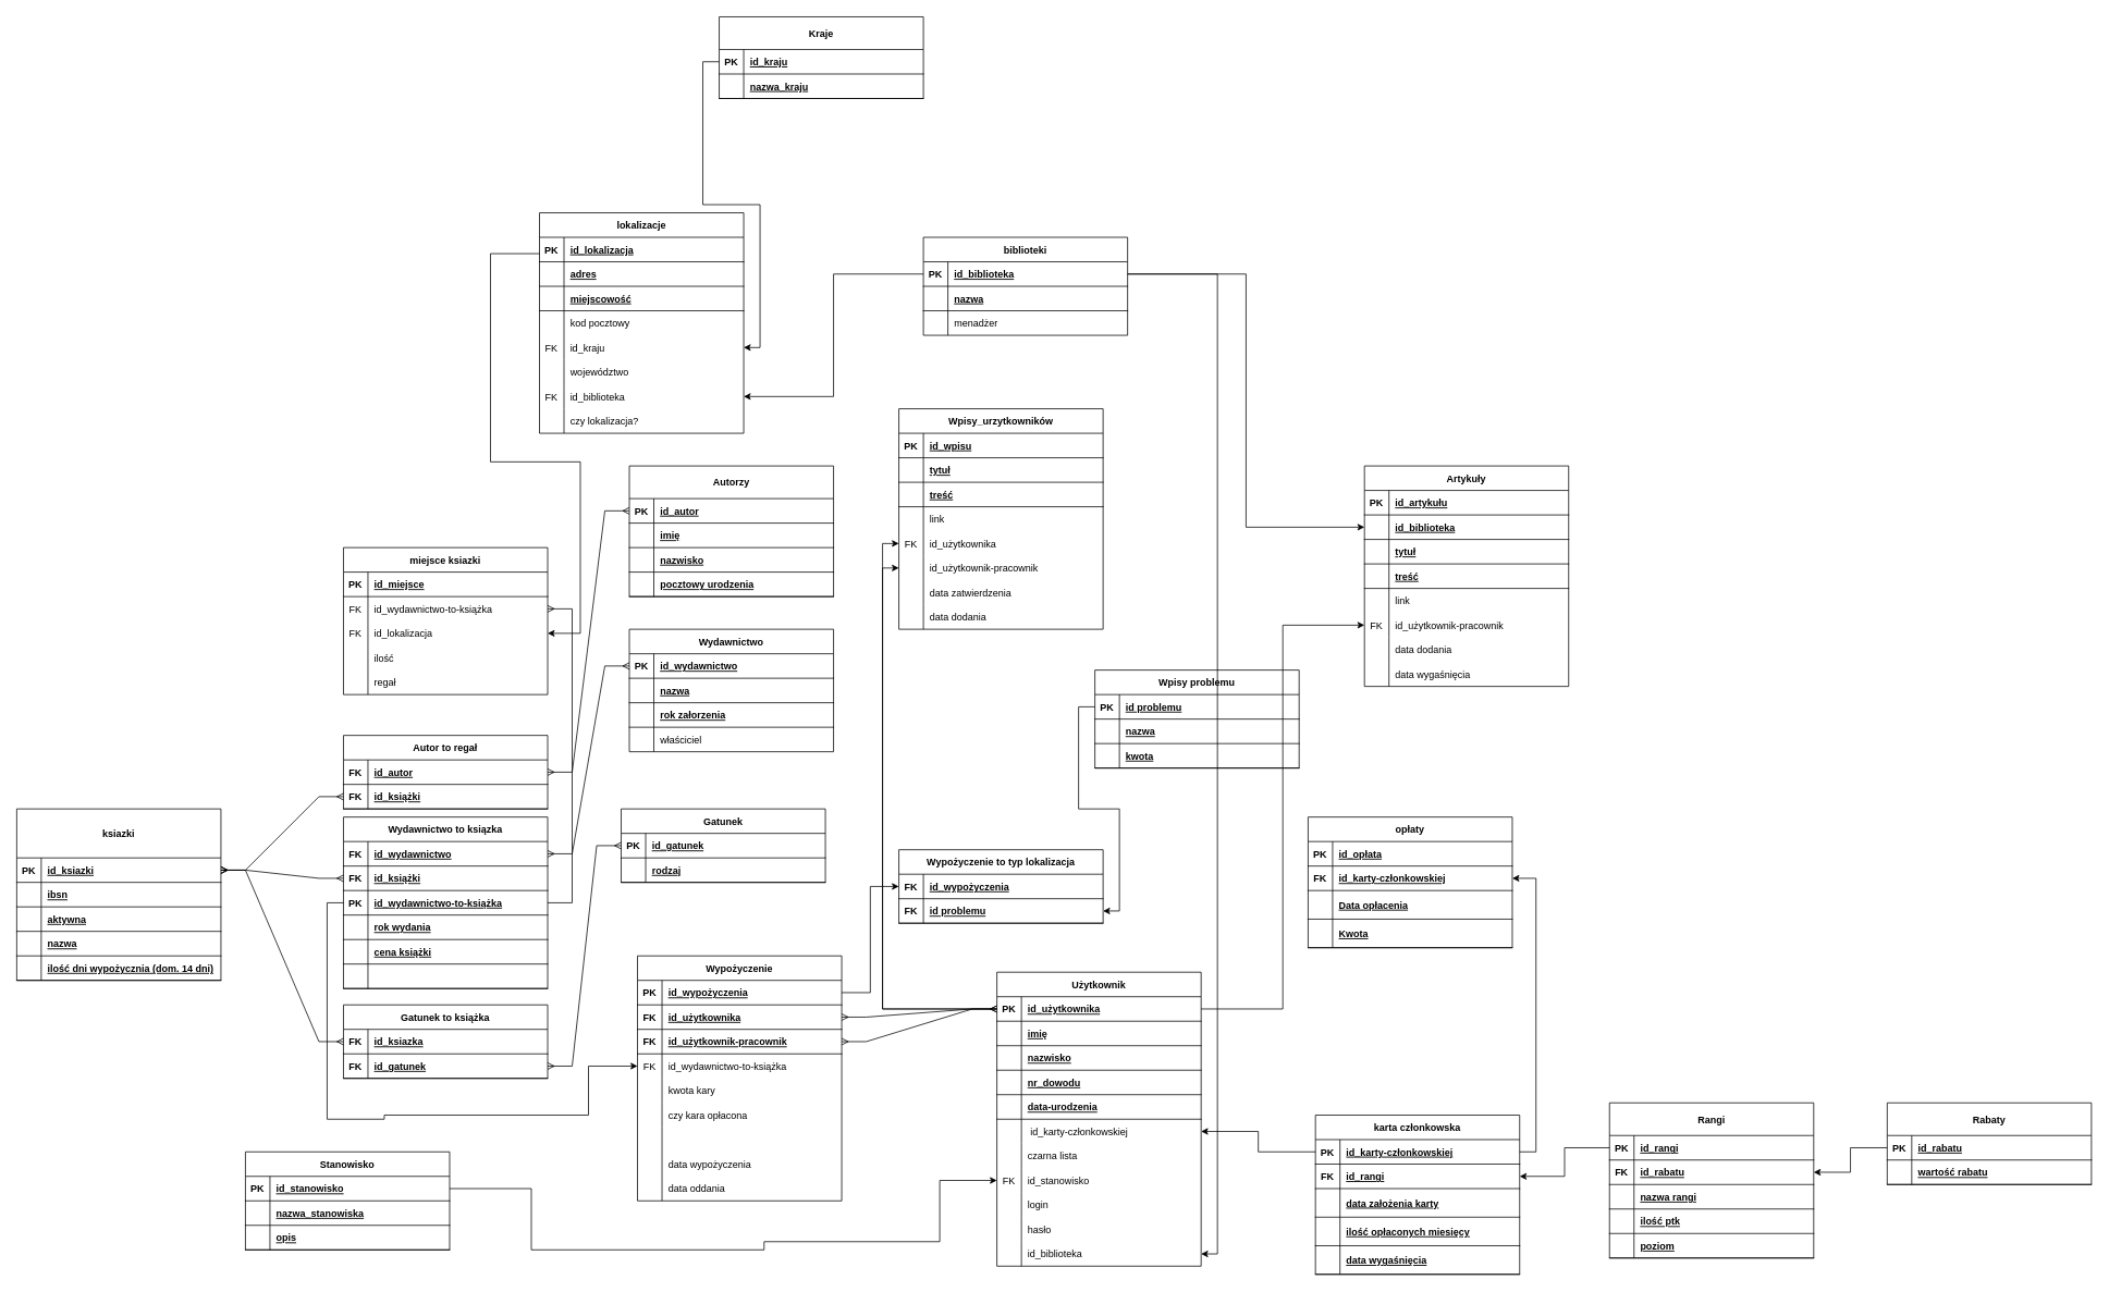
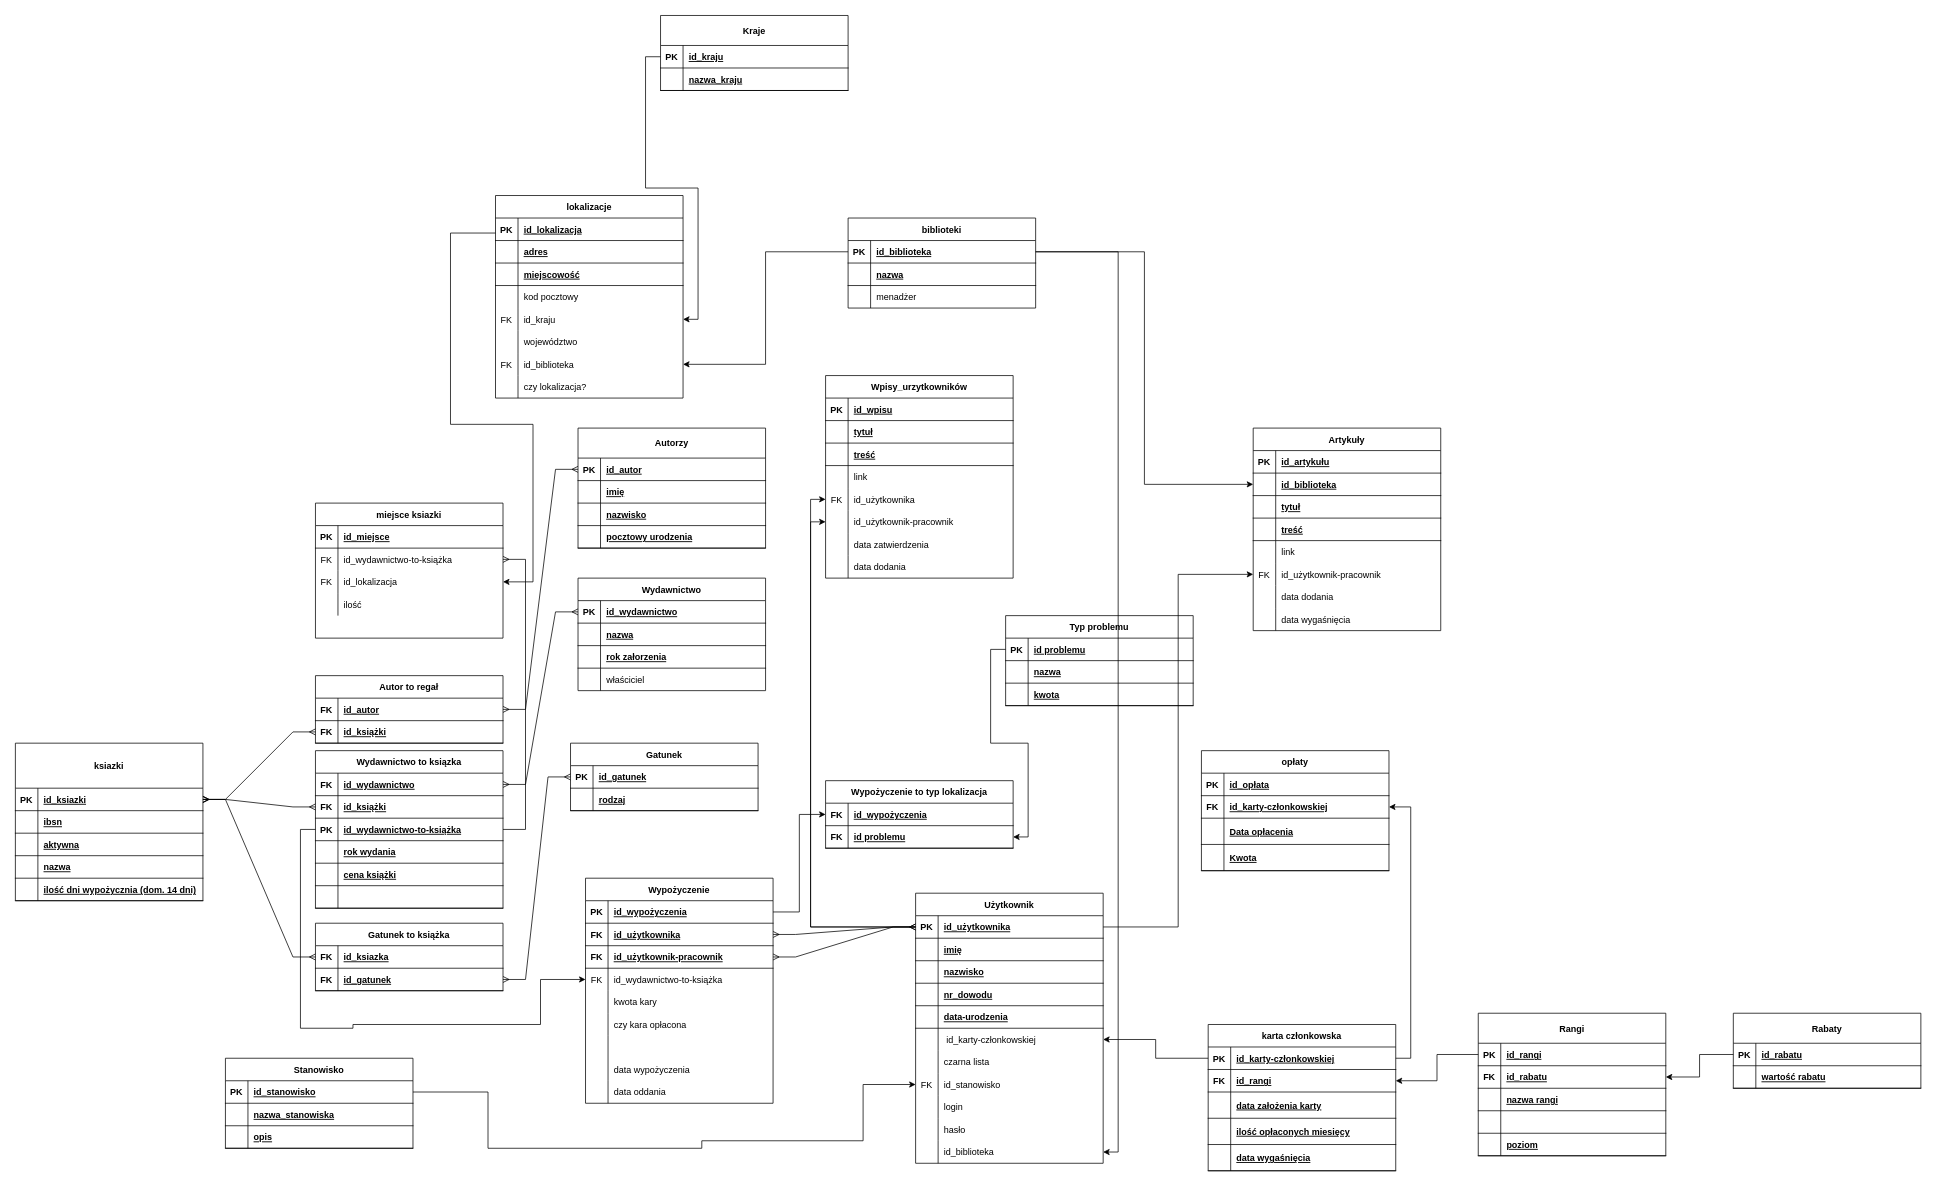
- <mxCell id="121" value="regał" style="shape=partialRectangle;overflow=hidden;connectable=0;fillColor=none;top=0;left=0;bottom=0;right=0;align=left;spacingLeft=6;" parent="119" vertex="1"><mxGeometry x="30" width="220" height="30" as="geometry"><mxRectangle width="220" height="30" as="alternateBounds" /></mxGeometry></mxCell>
- <mxCell id="199" value="Wpisy problemu" style="shape=table;startSize=30;container=1;collapsible=1;childLayout=tableLayout;fixedRows=1;rowLines=0;fontStyle=1;align=center;resizeLast=1;" parent="1" vertex="1"><mxGeometry x="1340" y="820" width="250" height="120" as="geometry" /></mxCell>
+ <mxCell id="199" value="Typ problemu" style="shape=table;startSize=30;container=1;collapsible=1;childLayout=tableLayout;fixedRows=1;rowLines=0;fontStyle=1;align=center;resizeLast=1;" parent="1" vertex="1"><mxGeometry x="1340" y="820" width="250" height="120" as="geometry" /></mxCell>
- <mxCell id="134" value="ilość ptk" style="shape=partialRectangle;overflow=hidden;connectable=0;fillColor=none;top=0;left=0;bottom=0;right=0;align=left;spacingLeft=6;fontStyle=5;" parent="132" vertex="1"><mxGeometry x="30" width="220" height="30" as="geometry"><mxRectangle width="220" height="30" as="alternateBounds" /></mxGeometry></mxCell>
